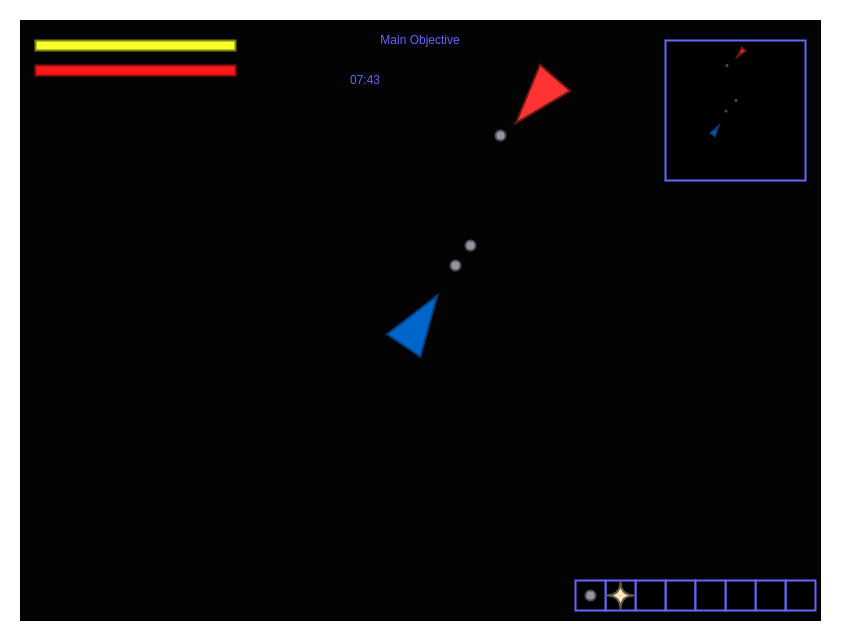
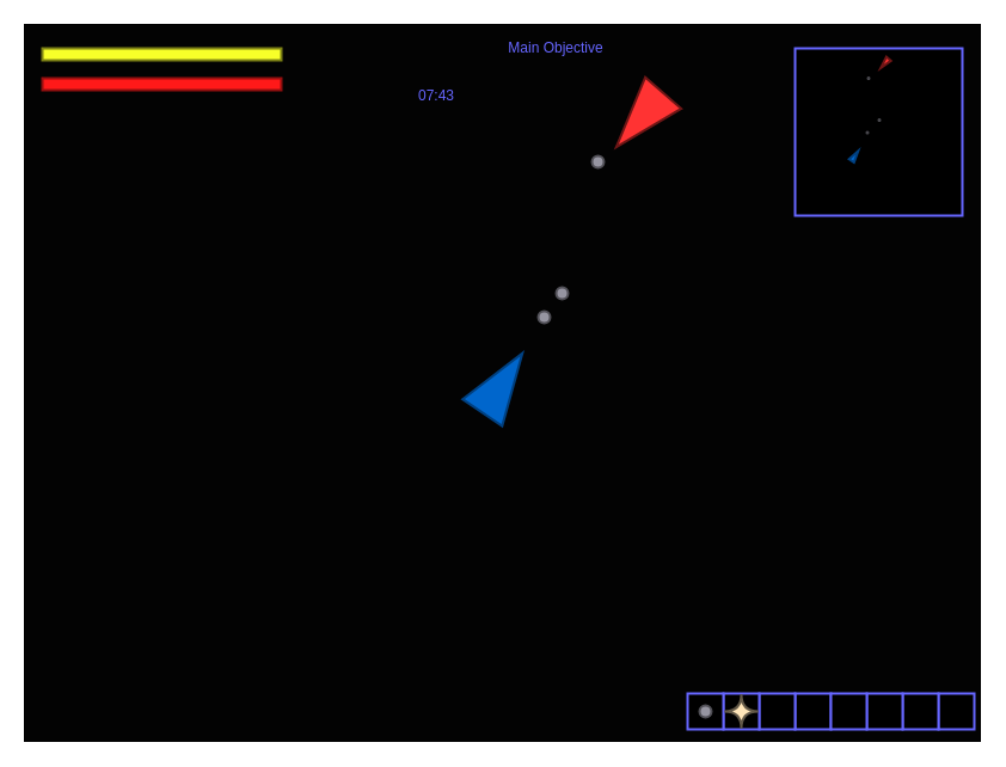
- <mxCell id="5" value="&lt;font color=&quot;#6666ff&quot;&gt;Main Objective&lt;/font&gt;" style="text;html=1;strokeColor=none;fillColor=none;align=center;verticalAlign=middle;whiteSpace=wrap;rounded=0;" vertex="1" parent="1"><mxGeometry x="320" y="30" width="200" height="20" as="geometry" /></mxCell>
+ <mxCell id="5" value="&lt;font color=&quot;#6666ff&quot;&gt;Main Objective&lt;/font&gt;" style="text;html=1;strokeColor=none;fillColor=none;align=center;verticalAlign=middle;whiteSpace=wrap;rounded=0;" vertex="1" parent="1"><mxGeometry x="365" y="30" width="200" height="20" as="geometry" /></mxCell>
